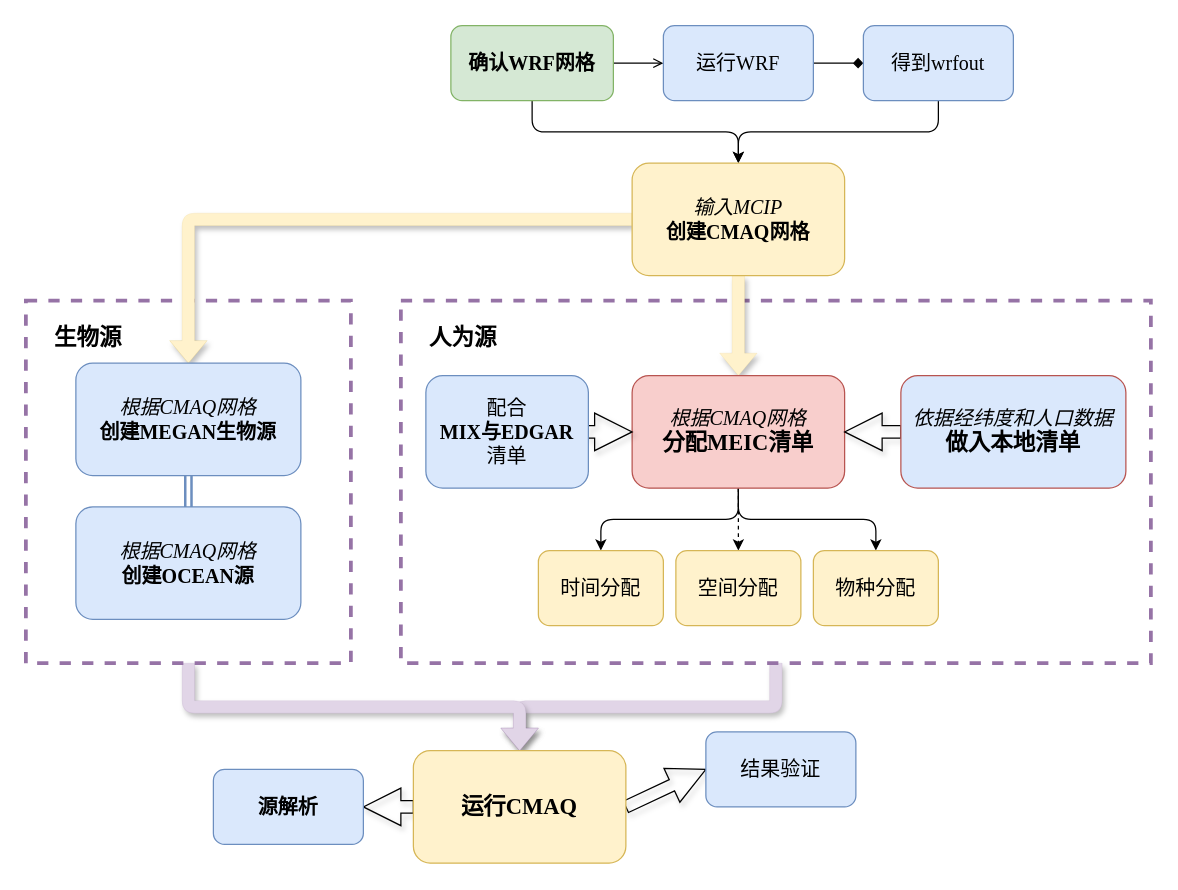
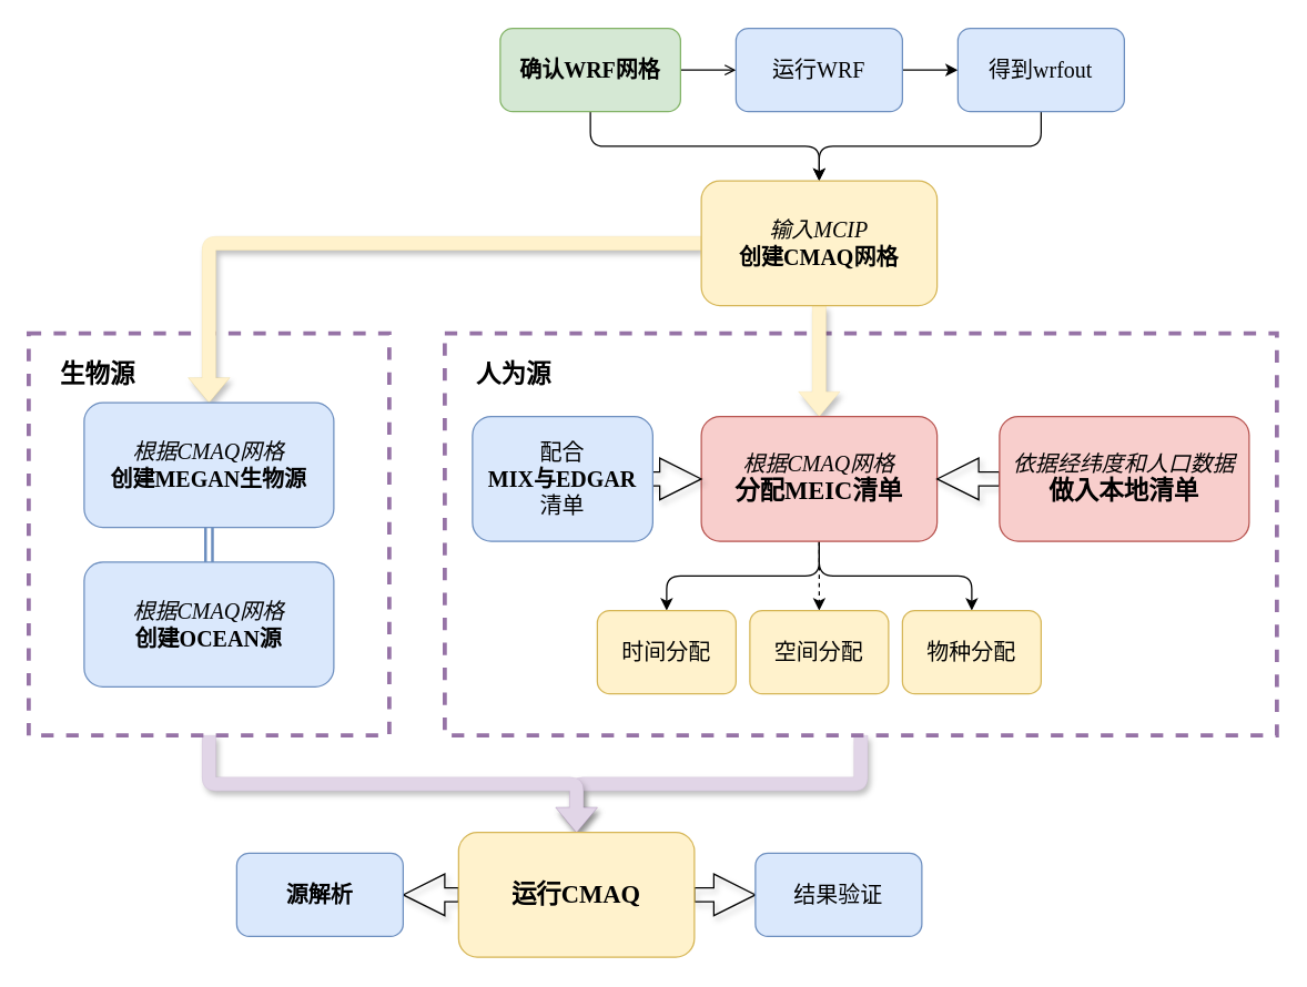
- <mxCell id="9" style="edgeStyle=orthogonalEdgeStyle;rounded=0;orthogonalLoop=1;jettySize=auto;html=1;exitX=1;exitY=0.5;exitDx=0;exitDy=0;entryX=0;entryY=0.5;entryDx=0;entryDy=0;endArrow=diamond;" edge="1" parent="1" source="10" target="12"><mxGeometry relative="1" as="geometry" /></mxCell>
+ <mxCell id="9" style="edgeStyle=orthogonalEdgeStyle;rounded=0;orthogonalLoop=1;jettySize=auto;html=1;exitX=1;exitY=0.5;exitDx=0;exitDy=0;entryX=0;entryY=0.5;entryDx=0;entryDy=0;" edge="1" parent="1" source="10" target="12"><mxGeometry relative="1" as="geometry" /></mxCell>
- <mxCell id="21" value="&lt;font face=&quot;Times New Roman&quot; style=&quot;&quot;&gt;&lt;i&gt;&lt;span style=&quot;font-size: 16px;&quot;&gt;依据经纬度和人口数据&lt;/span&gt;&lt;br&gt;&lt;/i&gt;&lt;b style=&quot;&quot;&gt;&lt;font style=&quot;font-size: 18px;&quot;&gt;做入本地清单&lt;/font&gt;&lt;/b&gt;&lt;br&gt;&lt;/font&gt;" style="rounded=1;whiteSpace=wrap;html=1;fillColor=#dae8fc;strokeColor=#b85450;" vertex="1" parent="1"><mxGeometry x="720" y="300" width="180" height="90" as="geometry" /></mxCell>
+ <mxCell id="21" value="&lt;font face=&quot;Times New Roman&quot; style=&quot;&quot;&gt;&lt;i&gt;&lt;span style=&quot;font-size: 16px;&quot;&gt;依据经纬度和人口数据&lt;/span&gt;&lt;br&gt;&lt;/i&gt;&lt;b style=&quot;&quot;&gt;&lt;font style=&quot;font-size: 18px;&quot;&gt;做入本地清单&lt;/font&gt;&lt;/b&gt;&lt;br&gt;&lt;/font&gt;" style="rounded=1;whiteSpace=wrap;html=1;fillColor=#f8cecc;strokeColor=#b85450;" vertex="1" parent="1"><mxGeometry x="720" y="300" width="180" height="90" as="geometry" /></mxCell>
- <mxCell id="35" value="&lt;font face=&quot;Times New Roman&quot; style=&quot;font-size: 16px;&quot;&gt;结果验证&lt;br&gt;&lt;/font&gt;" style="rounded=1;whiteSpace=wrap;html=1;fillColor=#dae8fc;strokeColor=#6c8ebf;" vertex="1" parent="1"><mxGeometry x="564" y="585" width="120" height="60" as="geometry" /></mxCell>
+ <mxCell id="35" value="&lt;font face=&quot;Times New Roman&quot; style=&quot;font-size: 16px;&quot;&gt;结果验证&lt;br&gt;&lt;/font&gt;" style="rounded=1;whiteSpace=wrap;html=1;fillColor=#dae8fc;strokeColor=#6c8ebf;" vertex="1" parent="1"><mxGeometry x="544" y="615" width="120" height="60" as="geometry" /></mxCell>
